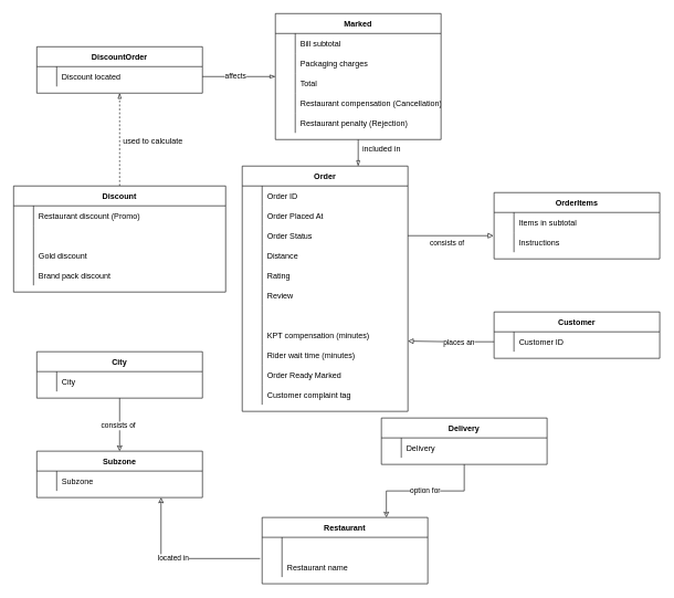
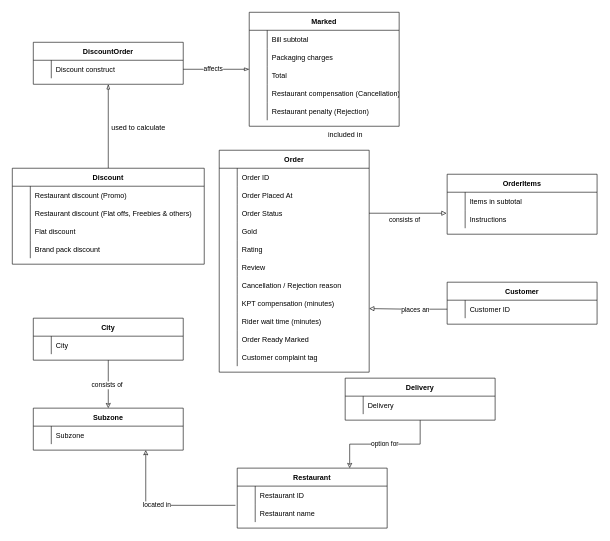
- <mxCell id="63" value="Discount located" style="shape=partialRectangle;overflow=hidden;connectable=0;fillColor=none;top=0;left=0;bottom=0;right=0;align=left;spacingLeft=6;" parent="61" vertex="1"><mxGeometry x="30" width="220" height="30" as="geometry"><mxRectangle width="220" height="30" as="alternateBounds" /></mxGeometry></mxCell>
+ <mxCell id="63" value="Discount construct" style="shape=partialRectangle;overflow=hidden;connectable=0;fillColor=none;top=0;left=0;bottom=0;right=0;align=left;spacingLeft=6;" parent="61" vertex="1"><mxGeometry x="30" width="220" height="30" as="geometry"><mxRectangle width="220" height="30" as="alternateBounds" /></mxGeometry></mxCell>
- <mxCell id="80" style="edgeStyle=orthogonalEdgeStyle;rounded=0;orthogonalLoop=1;jettySize=auto;html=1;exitX=0.5;exitY=0;exitDx=0;exitDy=0;entryX=0.5;entryY=1;entryDx=0;entryDy=0;endArrow=blockThin;endFill=0;dashed=1;" edge="1" parent="1" source="81" target="60"><mxGeometry relative="1" as="geometry" /></mxCell>
+ <mxCell id="80" style="edgeStyle=orthogonalEdgeStyle;rounded=0;orthogonalLoop=1;jettySize=auto;html=1;exitX=0.5;exitY=0;exitDx=0;exitDy=0;entryX=0.5;entryY=1;entryDx=0;entryDy=0;endArrow=blockThin;endFill=0;" edge="1" parent="1" source="81" target="60"><mxGeometry relative="1" as="geometry" /></mxCell>
- <mxCell id="111" style="edgeStyle=orthogonalEdgeStyle;rounded=0;orthogonalLoop=1;jettySize=auto;html=1;exitX=0.5;exitY=1;exitDx=0;exitDy=0;entryX=0.7;entryY=0;entryDx=0;entryDy=0;entryPerimeter=0;endArrow=blockThin;endFill=0;" edge="1" parent="1" source="64" target="17"><mxGeometry relative="1" as="geometry" /></mxCell>
+ <mxCell id="87" value="Restaurant discount (Flat offs, Freebies &amp; others)" style="shape=partialRectangle;overflow=hidden;connectable=0;fillColor=none;top=0;left=0;bottom=0;right=0;align=left;spacingLeft=6;" vertex="1" parent="85"><mxGeometry x="30" width="290" height="30" as="geometry"><mxRectangle width="290" height="30" as="alternateBounds" /></mxGeometry></mxCell>
- <mxCell id="90" value="Gold discount" style="shape=partialRectangle;overflow=hidden;connectable=0;fillColor=none;top=0;left=0;bottom=0;right=0;align=left;spacingLeft=6;" vertex="1" parent="88"><mxGeometry x="30" width="290" height="30" as="geometry"><mxRectangle width="290" height="30" as="alternateBounds" /></mxGeometry></mxCell>
+ <mxCell id="90" value="Flat discount" style="shape=partialRectangle;overflow=hidden;connectable=0;fillColor=none;top=0;left=0;bottom=0;right=0;align=left;spacingLeft=6;" vertex="1" parent="88"><mxGeometry x="30" width="290" height="30" as="geometry"><mxRectangle width="290" height="30" as="alternateBounds" /></mxGeometry></mxCell>
- <mxCell id="29" value="Distance" style="shape=partialRectangle;overflow=hidden;connectable=0;fillColor=none;top=0;left=0;bottom=0;right=0;align=left;spacingLeft=6;" parent="27" vertex="1"><mxGeometry x="30" width="220" height="30" as="geometry"><mxRectangle width="220" height="30" as="alternateBounds" /></mxGeometry></mxCell>
+ <mxCell id="29" value="Gold" style="shape=partialRectangle;overflow=hidden;connectable=0;fillColor=none;top=0;left=0;bottom=0;right=0;align=left;spacingLeft=6;" parent="27" vertex="1"><mxGeometry x="30" width="220" height="30" as="geometry"><mxRectangle width="220" height="30" as="alternateBounds" /></mxGeometry></mxCell>
+ <mxCell id="38" value="Cancellation / Rejection reason" style="shape=partialRectangle;overflow=hidden;connectable=0;fillColor=none;top=0;left=0;bottom=0;right=0;align=left;spacingLeft=6;" vertex="1" parent="36"><mxGeometry x="30" width="220" height="30" as="geometry"><mxRectangle width="220" height="30" as="alternateBounds" /></mxGeometry></mxCell>
+ <mxCell id="7" value="Restaurant ID" style="shape=partialRectangle;overflow=hidden;connectable=0;fillColor=none;top=0;left=0;bottom=0;right=0;align=left;spacingLeft=6;" parent="5" vertex="1"><mxGeometry x="30" width="220" height="30" as="geometry"><mxRectangle width="220" height="30" as="alternateBounds" /></mxGeometry></mxCell>
